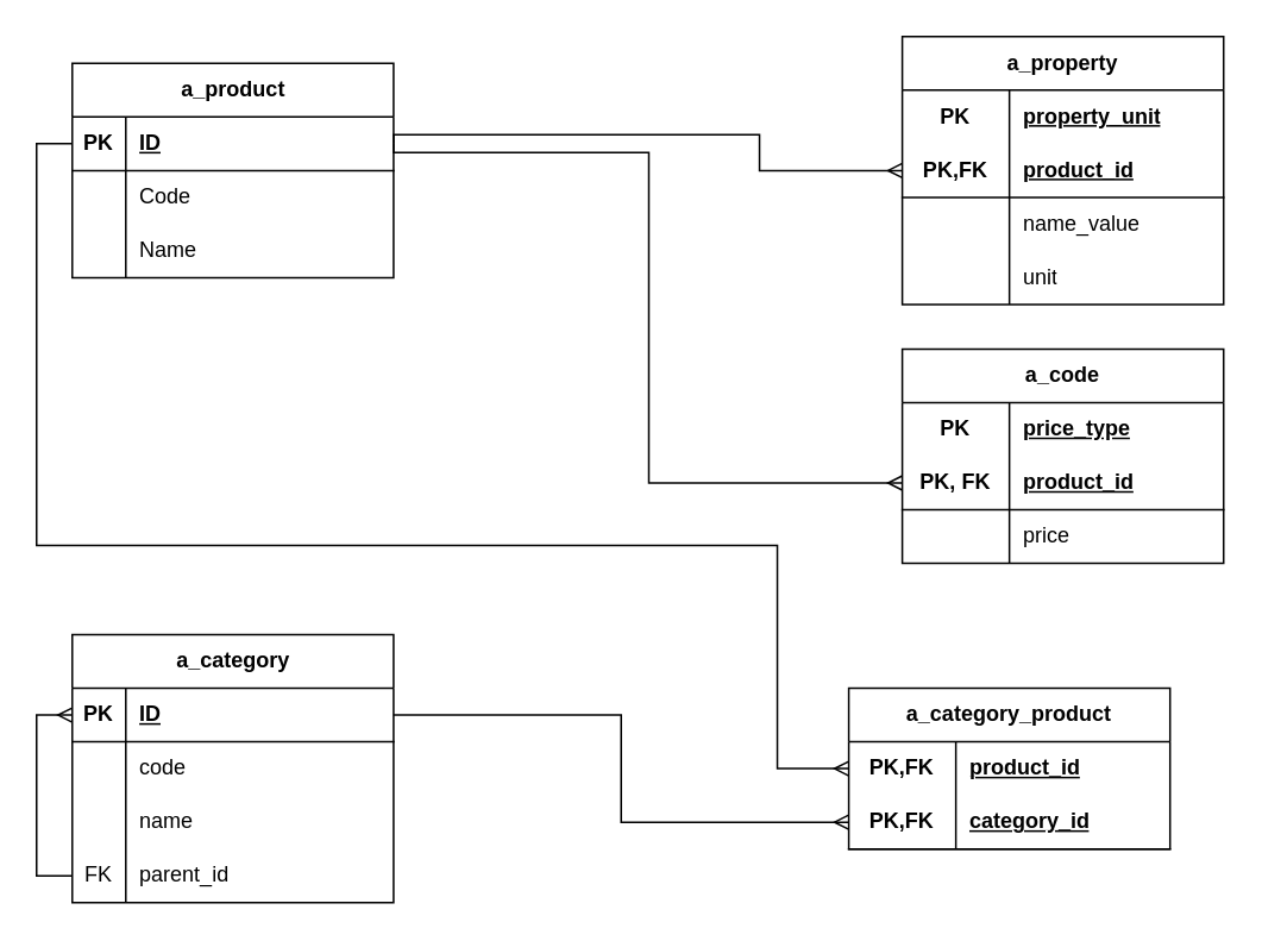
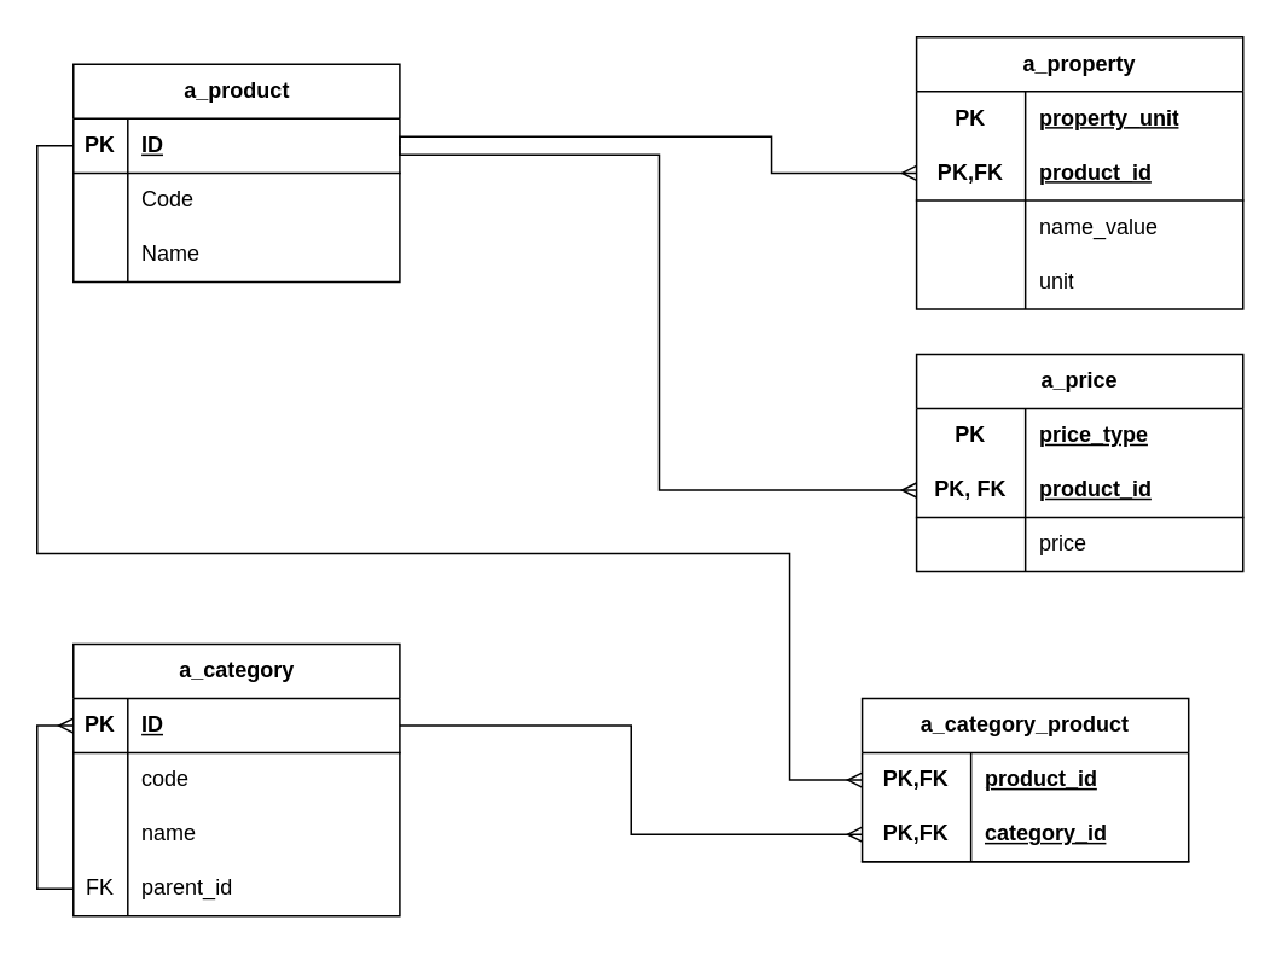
- <mxCell id="26" value="a_code" style="shape=table;startSize=30;container=1;collapsible=1;childLayout=tableLayout;fixedRows=1;rowLines=0;fontStyle=1;align=center;resizeLast=1;html=1;whiteSpace=wrap;" parent="1" vertex="1"><mxGeometry x="505" y="195" width="180" height="120" as="geometry" /></mxCell>
+ <mxCell id="26" value="a_price" style="shape=table;startSize=30;container=1;collapsible=1;childLayout=tableLayout;fixedRows=1;rowLines=0;fontStyle=1;align=center;resizeLast=1;html=1;whiteSpace=wrap;" parent="1" vertex="1"><mxGeometry x="505" y="195" width="180" height="120" as="geometry" /></mxCell>
